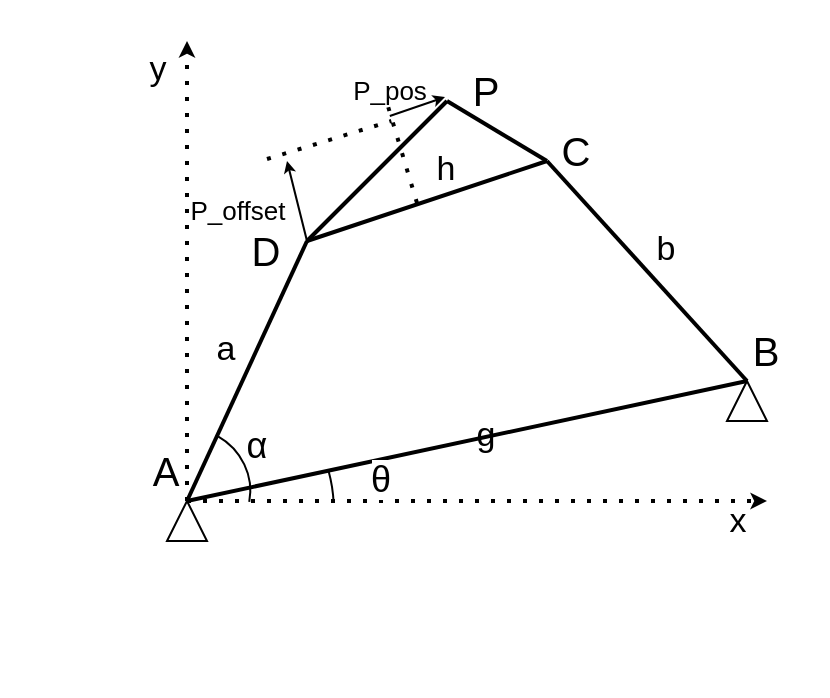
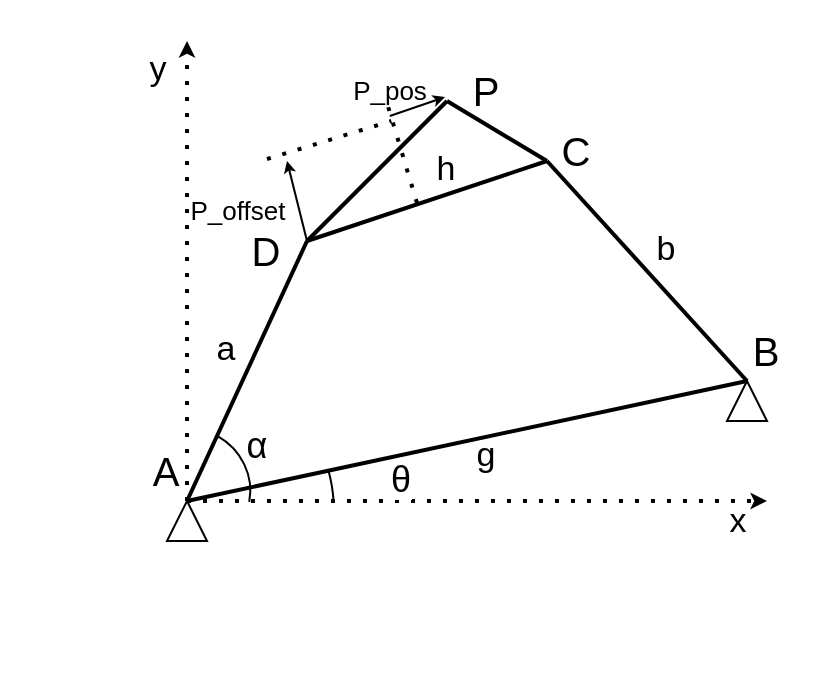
- <mxCell id="21" value="g" style="text;html=1;align=center;verticalAlign=middle;whiteSpace=wrap;rounded=0;fontSize=17;" parent="1" vertex="1"><mxGeometry x="233" y="203" width="20" height="30" as="geometry" /></mxCell>
+ <mxCell id="21" value="g" style="text;html=1;align=center;verticalAlign=middle;whiteSpace=wrap;rounded=0;fontSize=17;" parent="1" vertex="1"><mxGeometry x="233" y="213" width="20" height="30" as="geometry" /></mxCell>
- <mxCell id="17" value="&lt;span style=&quot;font-family: Arial, sans-serif; font-size: 18px; text-align: left; text-wrap-mode: wrap; background-color: rgb(255, 255, 255);&quot;&gt;θ&lt;/span&gt;" style="text;html=1;align=center;verticalAlign=middle;resizable=0;points=[];autosize=1;strokeColor=none;fillColor=none;fontSize=18;fontColor=#000000;" parent="1" vertex="1"><mxGeometry x="175" y="220" width="30" height="40" as="geometry" /></mxCell>
+ <mxCell id="17" value="&lt;span style=&quot;font-family: Arial, sans-serif; font-size: 18px; text-align: left; text-wrap-mode: wrap; background-color: rgb(255, 255, 255);&quot;&gt;θ&lt;/span&gt;" style="text;html=1;align=center;verticalAlign=middle;resizable=0;points=[];autosize=1;strokeColor=none;fillColor=none;fontSize=18;fontColor=#000000;" parent="1" vertex="1"><mxGeometry x="185" y="220" width="30" height="40" as="geometry" /></mxCell>
